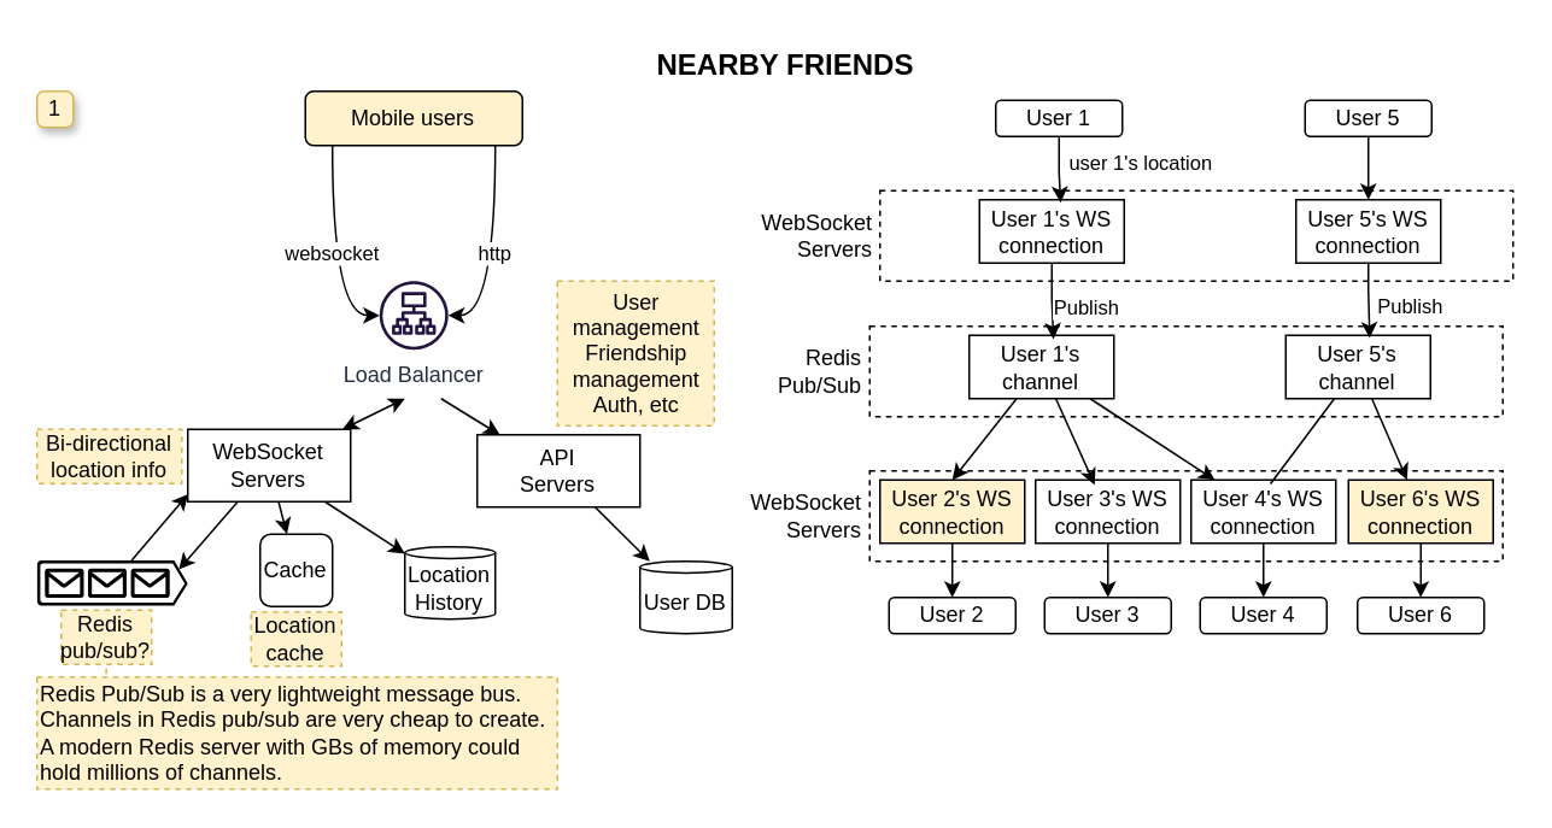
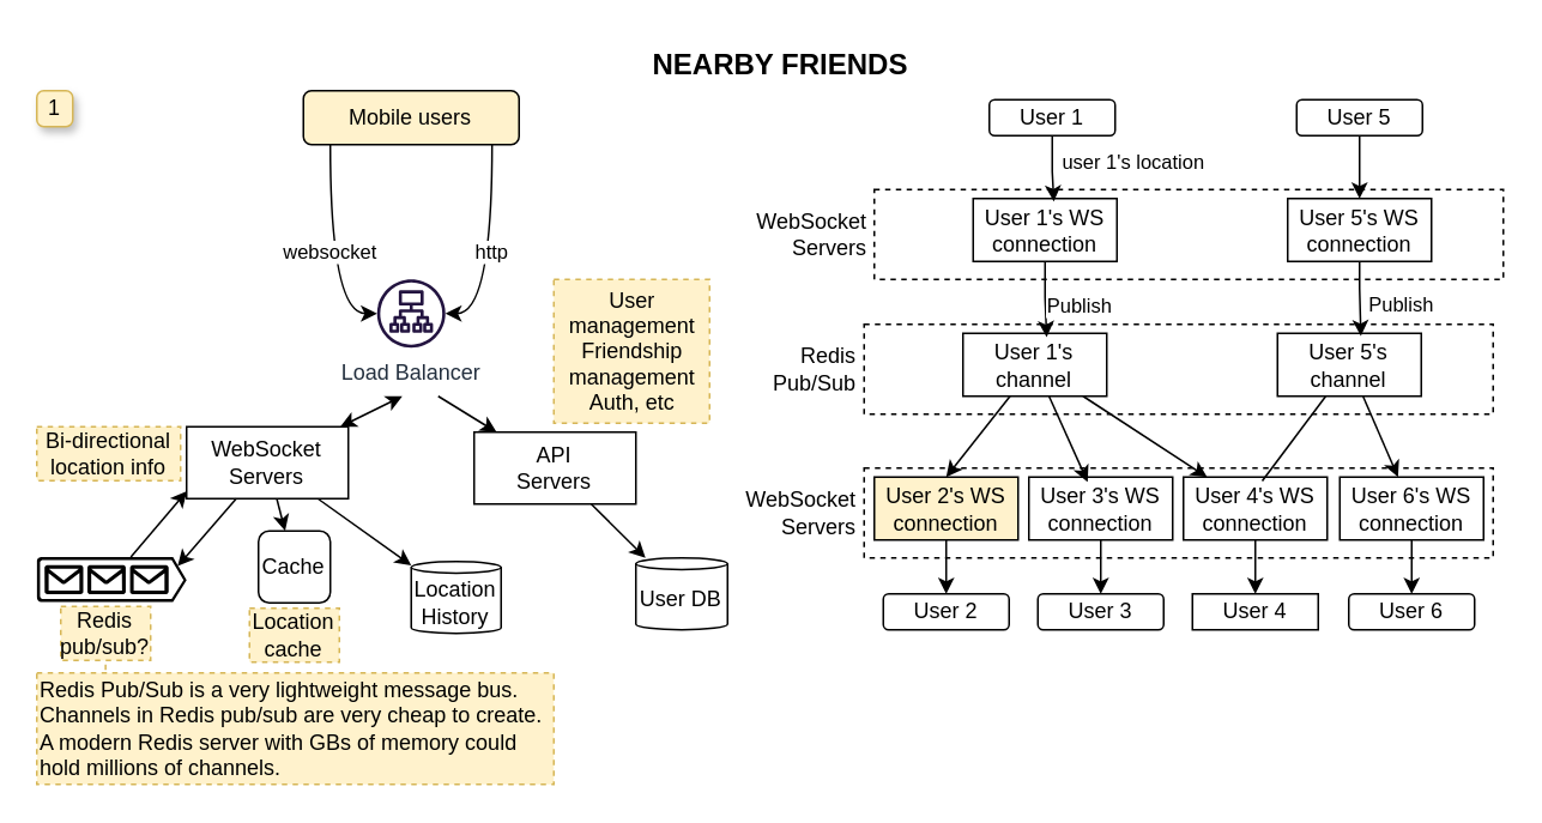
- <mxCell id="52" value="User 6's WS&lt;br&gt;connection" style="rounded=0;whiteSpace=wrap;html=1;fillColor=#fff2cc;" vertex="1" parent="1"><mxGeometry x="745" y="265" width="80" height="35" as="geometry" /></mxCell>
+ <mxCell id="52" value="User 6's WS&lt;br&gt;connection" style="rounded=0;whiteSpace=wrap;html=1;" vertex="1" parent="1"><mxGeometry x="745" y="265" width="80" height="35" as="geometry" /></mxCell>
- <mxCell id="10" value="Location&lt;br&gt;History" style="shape=cylinder3;whiteSpace=wrap;html=1;boundedLbl=1;backgroundOutline=1;size=3.222;" vertex="1" parent="1"><mxGeometry x="223.33" y="302" width="50" height="40" as="geometry" /></mxCell>
+ <mxCell id="10" value="Location&lt;br&gt;History" style="shape=cylinder3;whiteSpace=wrap;html=1;boundedLbl=1;backgroundOutline=1;size=3.222;" vertex="1" parent="1"><mxGeometry x="228.33" y="312" width="50" height="40" as="geometry" /></mxCell>
- <mxCell id="57" value="User 4" style="rounded=1;whiteSpace=wrap;html=1;" vertex="1" parent="1"><mxGeometry x="663" y="330" width="70" height="20" as="geometry" /></mxCell>
+ <mxCell id="57" value="User 4" style="whiteSpace=wrap;html=1;rounded=0;" vertex="1" parent="1"><mxGeometry x="663" y="330" width="70" height="20" as="geometry" /></mxCell>
